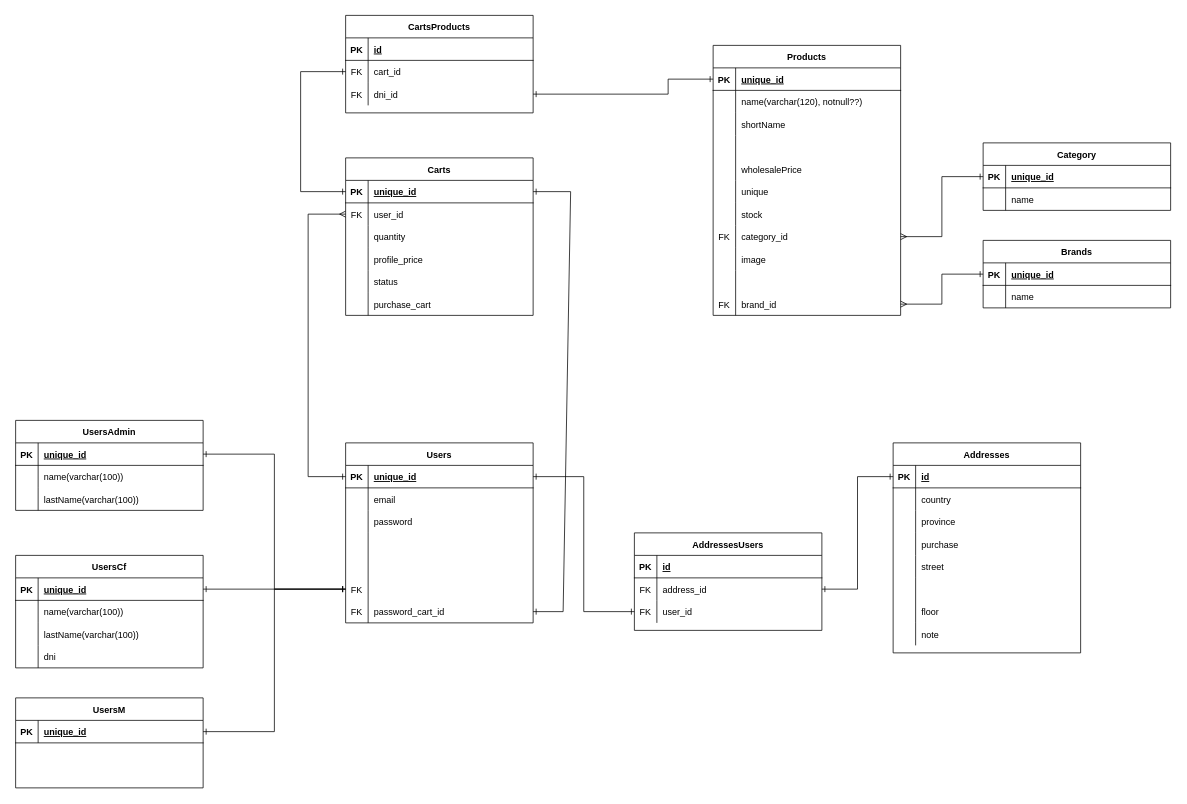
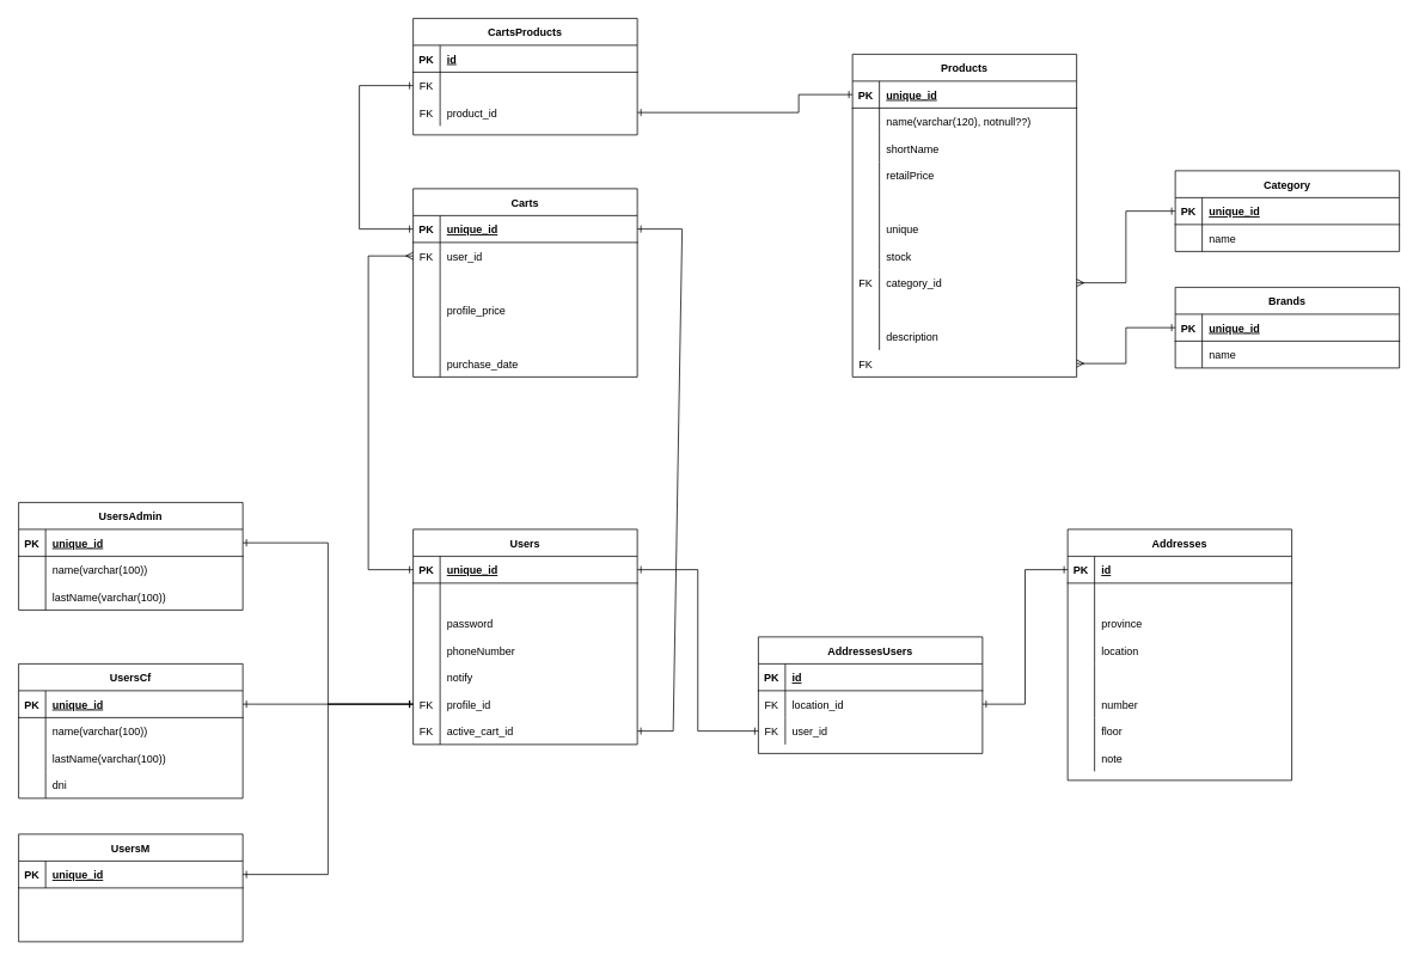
- <mxCell id="170" value="cart_id" style="shape=partialRectangle;overflow=hidden;connectable=0;fillColor=none;top=0;left=0;bottom=0;right=0;align=left;spacingLeft=6;" vertex="1" parent="168"><mxGeometry x="30" width="220" height="30" as="geometry"><mxRectangle width="220" height="30" as="alternateBounds" /></mxGeometry></mxCell>
- <mxCell id="173" value="dni_id" style="shape=partialRectangle;overflow=hidden;connectable=0;fillColor=none;top=0;left=0;bottom=0;right=0;align=left;spacingLeft=6;" vertex="1" parent="171"><mxGeometry x="30" width="220" height="30" as="geometry"><mxRectangle width="220" height="30" as="alternateBounds" /></mxGeometry></mxCell>
+ <mxCell id="173" value="product_id" style="shape=partialRectangle;overflow=hidden;connectable=0;fillColor=none;top=0;left=0;bottom=0;right=0;align=left;spacingLeft=6;" vertex="1" parent="171"><mxGeometry x="30" width="220" height="30" as="geometry"><mxRectangle width="220" height="30" as="alternateBounds" /></mxGeometry></mxCell>
+ <mxCell id="14" value="retailPrice" style="shape=partialRectangle;overflow=hidden;connectable=0;fillColor=none;top=0;left=0;bottom=0;right=0;align=left;spacingLeft=6;" parent="12" vertex="1"><mxGeometry x="30" width="220" height="30" as="geometry"><mxRectangle width="220" height="30" as="alternateBounds" /></mxGeometry></mxCell>
- <mxCell id="17" value="wholesalePrice" style="shape=partialRectangle;overflow=hidden;connectable=0;fillColor=none;top=0;left=0;bottom=0;right=0;align=left;spacingLeft=6;" parent="15" vertex="1"><mxGeometry x="30" width="220" height="30" as="geometry"><mxRectangle width="220" height="30" as="alternateBounds" /></mxGeometry></mxCell>
- <mxCell id="154" value="quantity" style="shape=partialRectangle;overflow=hidden;connectable=0;fillColor=none;top=0;left=0;bottom=0;right=0;align=left;spacingLeft=6;" vertex="1" parent="152"><mxGeometry x="30" width="220" height="30" as="geometry"><mxRectangle width="220" height="30" as="alternateBounds" /></mxGeometry></mxCell>
- <mxCell id="29" value="image" style="shape=partialRectangle;overflow=hidden;connectable=0;fillColor=none;top=0;left=0;bottom=0;right=0;align=left;spacingLeft=6;" parent="27" vertex="1"><mxGeometry x="30" width="220" height="30" as="geometry"><mxRectangle width="220" height="30" as="alternateBounds" /></mxGeometry></mxCell>
- <mxCell id="160" value="status" style="shape=partialRectangle;overflow=hidden;connectable=0;fillColor=none;top=0;left=0;bottom=0;right=0;align=left;spacingLeft=6;" vertex="1" parent="158"><mxGeometry x="30" width="220" height="30" as="geometry"><mxRectangle width="220" height="30" as="alternateBounds" /></mxGeometry></mxCell>
+ <mxCell id="32" value="description" style="shape=partialRectangle;overflow=hidden;connectable=0;fillColor=none;top=0;left=0;bottom=0;right=0;align=left;spacingLeft=6;" parent="30" vertex="1"><mxGeometry x="30" width="220" height="30" as="geometry"><mxRectangle width="220" height="30" as="alternateBounds" /></mxGeometry></mxCell>
- <mxCell id="35" value="brand_id" style="shape=partialRectangle;overflow=hidden;connectable=0;fillColor=none;top=0;left=0;bottom=0;right=0;align=left;spacingLeft=6;" parent="33" vertex="1"><mxGeometry x="30" width="220" height="30" as="geometry"><mxRectangle width="220" height="30" as="alternateBounds" /></mxGeometry></mxCell>
- <mxCell id="163" value="purchase_cart" style="shape=partialRectangle;overflow=hidden;connectable=0;fillColor=none;top=0;left=0;bottom=0;right=0;align=left;spacingLeft=6;" vertex="1" parent="161"><mxGeometry x="30" width="220" height="30" as="geometry"><mxRectangle width="220" height="30" as="alternateBounds" /></mxGeometry></mxCell>
+ <mxCell id="163" value="purchase_date" style="shape=partialRectangle;overflow=hidden;connectable=0;fillColor=none;top=0;left=0;bottom=0;right=0;align=left;spacingLeft=6;" vertex="1" parent="161"><mxGeometry x="30" width="220" height="30" as="geometry"><mxRectangle width="220" height="30" as="alternateBounds" /></mxGeometry></mxCell>
- <mxCell id="57" value="email" style="shape=partialRectangle;overflow=hidden;connectable=0;fillColor=none;top=0;left=0;bottom=0;right=0;align=left;spacingLeft=6;" parent="55" vertex="1"><mxGeometry x="30" width="220" height="30" as="geometry"><mxRectangle width="220" height="30" as="alternateBounds" /></mxGeometry></mxCell>
- <mxCell id="124" value="country" style="shape=partialRectangle;overflow=hidden;connectable=0;fillColor=none;top=0;left=0;bottom=0;right=0;align=left;spacingLeft=6;" parent="122" vertex="1"><mxGeometry x="30" width="220" height="30" as="geometry"><mxRectangle width="220" height="30" as="alternateBounds" /></mxGeometry></mxCell>
+ <mxCell id="63" value="phoneNumber" style="shape=partialRectangle;overflow=hidden;connectable=0;fillColor=none;top=0;left=0;bottom=0;right=0;align=left;spacingLeft=6;" parent="61" vertex="1"><mxGeometry x="30" width="220" height="30" as="geometry"><mxRectangle width="220" height="30" as="alternateBounds" /></mxGeometry></mxCell>
- <mxCell id="130" value="purchase" style="shape=partialRectangle;overflow=hidden;connectable=0;fillColor=none;top=0;left=0;bottom=0;right=0;align=left;spacingLeft=6;" parent="128" vertex="1"><mxGeometry x="30" width="220" height="30" as="geometry"><mxRectangle width="220" height="30" as="alternateBounds" /></mxGeometry></mxCell>
+ <mxCell id="130" value="location" style="shape=partialRectangle;overflow=hidden;connectable=0;fillColor=none;top=0;left=0;bottom=0;right=0;align=left;spacingLeft=6;" parent="128" vertex="1"><mxGeometry x="30" width="220" height="30" as="geometry"><mxRectangle width="220" height="30" as="alternateBounds" /></mxGeometry></mxCell>
+ <mxCell id="66" value="notify" style="shape=partialRectangle;overflow=hidden;connectable=0;fillColor=none;top=0;left=0;bottom=0;right=0;align=left;spacingLeft=6;" parent="64" vertex="1"><mxGeometry x="30" width="220" height="30" as="geometry"><mxRectangle width="220" height="30" as="alternateBounds" /></mxGeometry></mxCell>
- <mxCell id="133" value="street" style="shape=partialRectangle;overflow=hidden;connectable=0;fillColor=none;top=0;left=0;bottom=0;right=0;align=left;spacingLeft=6;" parent="131" vertex="1"><mxGeometry x="30" width="220" height="30" as="geometry"><mxRectangle width="220" height="30" as="alternateBounds" /></mxGeometry></mxCell>
+ <mxCell id="69" value="profile_id" style="shape=partialRectangle;overflow=hidden;connectable=0;fillColor=none;top=0;left=0;bottom=0;right=0;align=left;spacingLeft=6;" parent="67" vertex="1"><mxGeometry x="30" width="220" height="30" as="geometry"><mxRectangle width="220" height="30" as="alternateBounds" /></mxGeometry></mxCell>
+ <mxCell id="136" value="number" style="shape=partialRectangle;overflow=hidden;connectable=0;fillColor=none;top=0;left=0;bottom=0;right=0;align=left;spacingLeft=6;" parent="134" vertex="1"><mxGeometry x="30" width="220" height="30" as="geometry"><mxRectangle width="220" height="30" as="alternateBounds" /></mxGeometry></mxCell>
- <mxCell id="112" value="address_id" style="shape=partialRectangle;overflow=hidden;connectable=0;fillColor=none;top=0;left=0;bottom=0;right=0;align=left;spacingLeft=6;" parent="110" vertex="1"><mxGeometry x="30" width="220" height="30" as="geometry"><mxRectangle width="220" height="30" as="alternateBounds" /></mxGeometry></mxCell>
+ <mxCell id="112" value="location_id" style="shape=partialRectangle;overflow=hidden;connectable=0;fillColor=none;top=0;left=0;bottom=0;right=0;align=left;spacingLeft=6;" parent="110" vertex="1"><mxGeometry x="30" width="220" height="30" as="geometry"><mxRectangle width="220" height="30" as="alternateBounds" /></mxGeometry></mxCell>
- <mxCell id="72" value="password_cart_id" style="shape=partialRectangle;overflow=hidden;connectable=0;fillColor=none;top=0;left=0;bottom=0;right=0;align=left;spacingLeft=6;" vertex="1" parent="70"><mxGeometry x="30" width="220" height="30" as="geometry"><mxRectangle width="220" height="30" as="alternateBounds" /></mxGeometry></mxCell>
+ <mxCell id="72" value="active_cart_id" style="shape=partialRectangle;overflow=hidden;connectable=0;fillColor=none;top=0;left=0;bottom=0;right=0;align=left;spacingLeft=6;" vertex="1" parent="70"><mxGeometry x="30" width="220" height="30" as="geometry"><mxRectangle width="220" height="30" as="alternateBounds" /></mxGeometry></mxCell>
